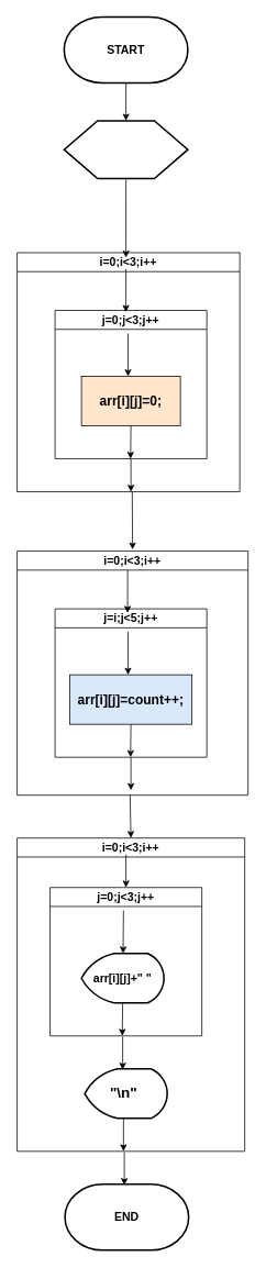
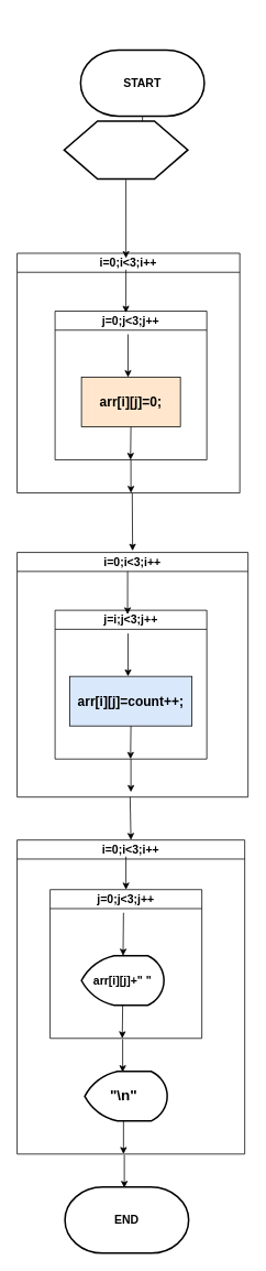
- <mxCell id="3" value="&lt;b&gt;&lt;font style=&quot;font-size: 14px;&quot;&gt;START&lt;/font&gt;&lt;/b&gt;" style="strokeWidth=2;html=1;shape=mxgraph.flowchart.terminator;whiteSpace=wrap;" vertex="1" parent="1"><mxGeometry x="77" y="20" width="150" height="80" as="geometry" /></mxCell>
+ <mxCell id="3" value="&lt;b&gt;&lt;font style=&quot;font-size: 14px;&quot;&gt;START&lt;/font&gt;&lt;/b&gt;" style="strokeWidth=2;html=1;shape=mxgraph.flowchart.terminator;whiteSpace=wrap;" vertex="1" parent="1"><mxGeometry x="97" y="60" width="150" height="80" as="geometry" /></mxCell>
- <mxCell id="24" value="&lt;span style=&quot;font-size: 14px;&quot;&gt;j=i;j&amp;lt;5;j++&lt;/span&gt;" style="swimlane;whiteSpace=wrap;html=1;" vertex="1" parent="23"><mxGeometry x="46" y="70" width="184" height="180" as="geometry" /></mxCell>
+ <mxCell id="24" value="&lt;span style=&quot;font-size: 14px;&quot;&gt;j=i;j&amp;lt;3;j++&lt;/span&gt;" style="swimlane;whiteSpace=wrap;html=1;" vertex="1" parent="23"><mxGeometry x="46" y="70" width="184" height="180" as="geometry" /></mxCell>
